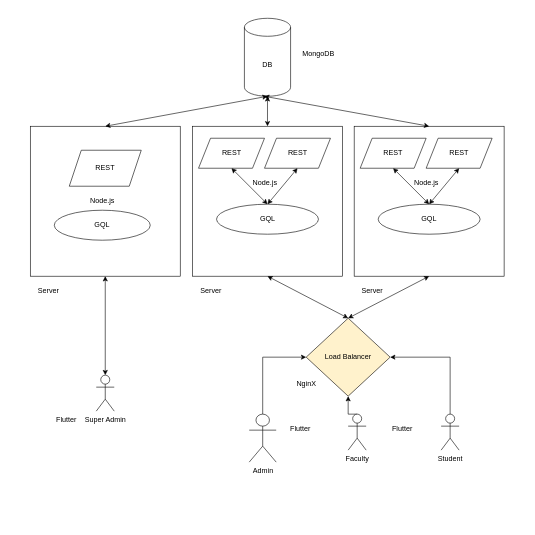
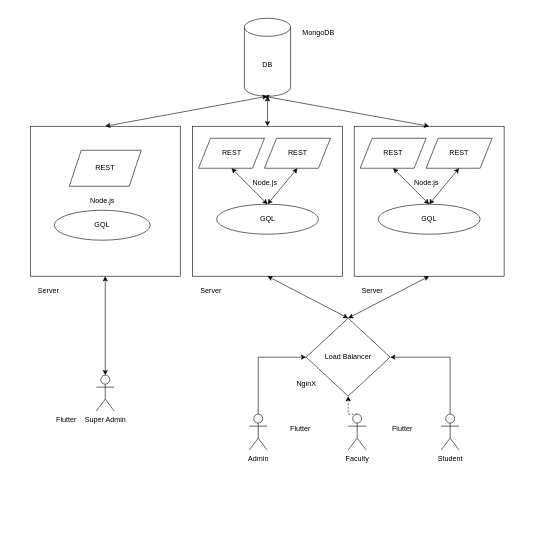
- <mxCell id="39" value="MongoDB" style="text;html=1;align=center;verticalAlign=middle;resizable=0;points=[];autosize=1;strokeColor=none;fillColor=none;" vertex="1" parent="1"><mxGeometry x="490" y="75" width="80" height="30" as="geometry" /></mxCell>
+ <mxCell id="39" value="MongoDB" style="text;html=1;align=center;verticalAlign=middle;resizable=0;points=[];autosize=1;strokeColor=none;fillColor=none;" vertex="1" parent="1"><mxGeometry x="490" y="40" width="80" height="30" as="geometry" /></mxCell>
- <mxCell id="4" value="Load Balancer" style="rhombus;whiteSpace=wrap;html=1;fillColor=#fff2cc;" vertex="1" parent="1"><mxGeometry x="510" y="530" width="140" height="130" as="geometry" /></mxCell>
+ <mxCell id="4" value="Load Balancer" style="rhombus;whiteSpace=wrap;html=1;" vertex="1" parent="1"><mxGeometry x="510" y="530" width="140" height="130" as="geometry" /></mxCell>
- <mxCell id="32" style="edgeStyle=orthogonalEdgeStyle;rounded=0;orthogonalLoop=1;jettySize=auto;html=1;exitX=0.5;exitY=0;exitDx=0;exitDy=0;exitPerimeter=0;entryX=0.5;entryY=1;entryDx=0;entryDy=0;" edge="1" parent="1" source="33" target="4"><mxGeometry relative="1" as="geometry" /></mxCell>
+ <mxCell id="32" style="edgeStyle=orthogonalEdgeStyle;rounded=0;orthogonalLoop=1;jettySize=auto;html=1;exitX=0.5;exitY=0;exitDx=0;exitDy=0;exitPerimeter=0;entryX=0.5;entryY=1;entryDx=0;entryDy=0;dashed=1;" edge="1" parent="1" source="33" target="4"><mxGeometry relative="1" as="geometry" /></mxCell>
- <mxCell id="29" value="Admin&lt;br&gt;" style="shape=umlActor;verticalLabelPosition=bottom;verticalAlign=top;html=1;outlineConnect=0;" vertex="1" parent="1"><mxGeometry x="415" y="690" width="45" height="80" as="geometry" /></mxCell>
+ <mxCell id="29" value="Admin&lt;br&gt;" style="shape=umlActor;verticalLabelPosition=bottom;verticalAlign=top;html=1;outlineConnect=0;" vertex="1" parent="1"><mxGeometry x="415" y="690" width="30" height="60" as="geometry" /></mxCell>
